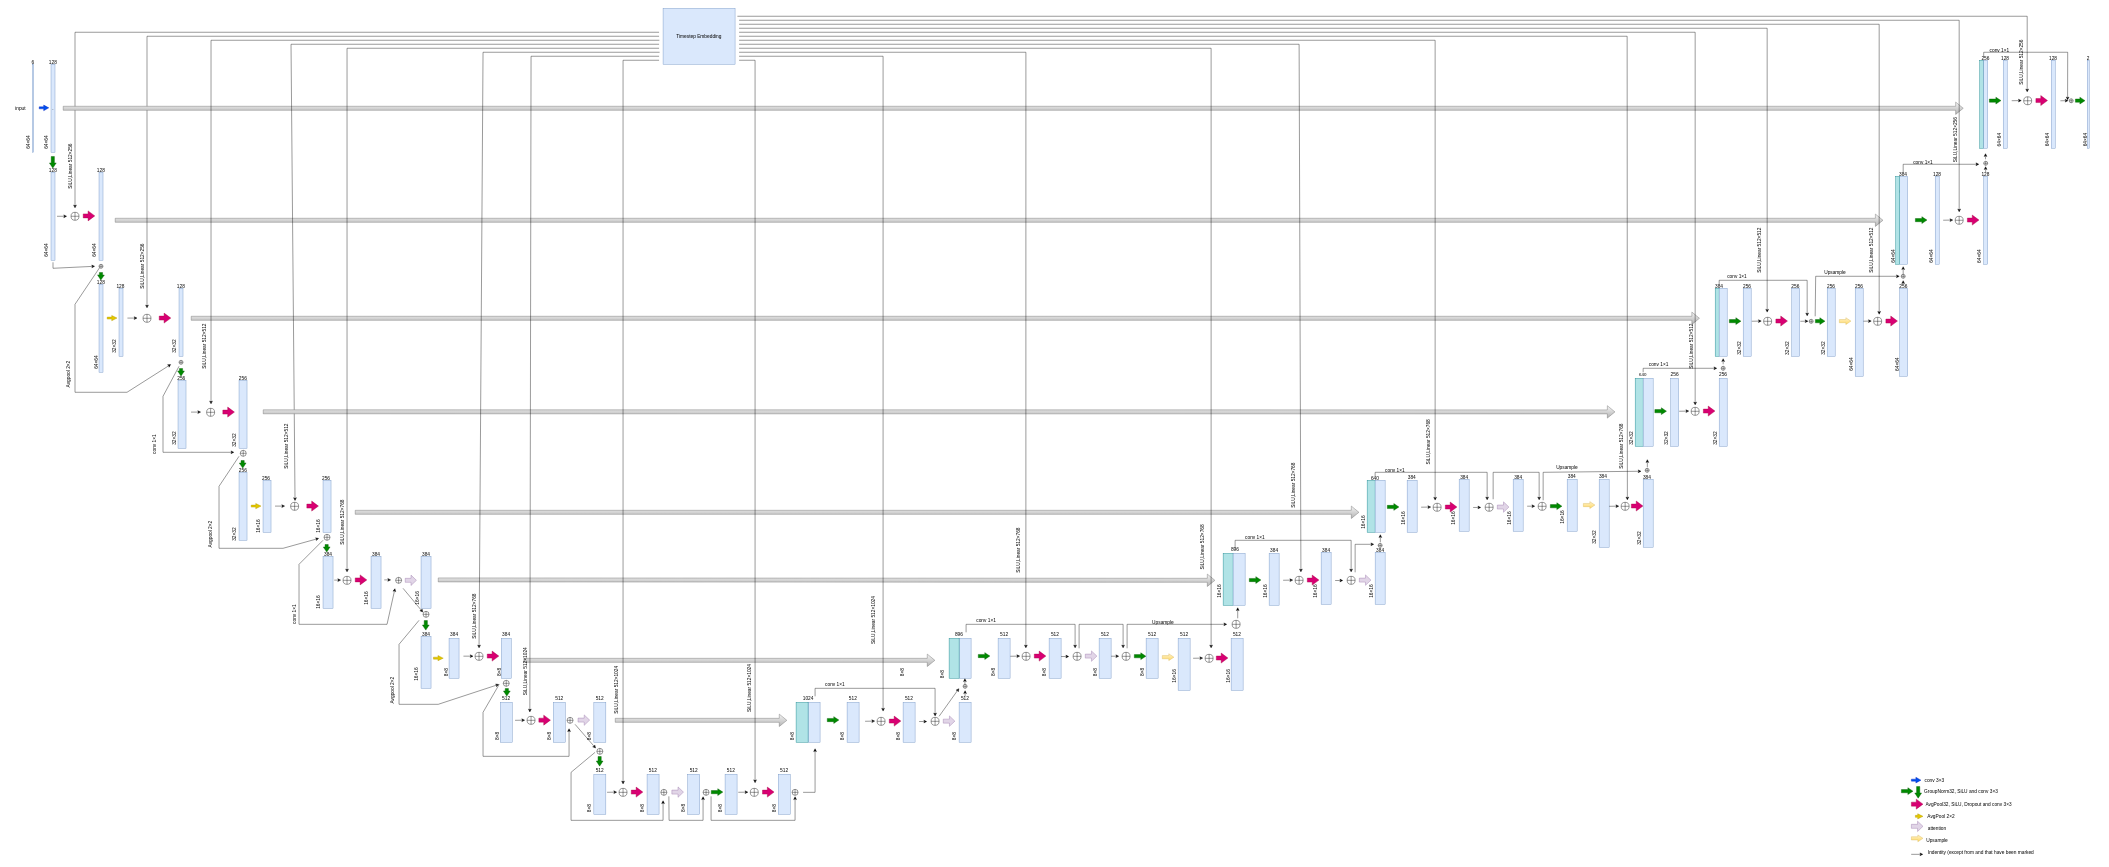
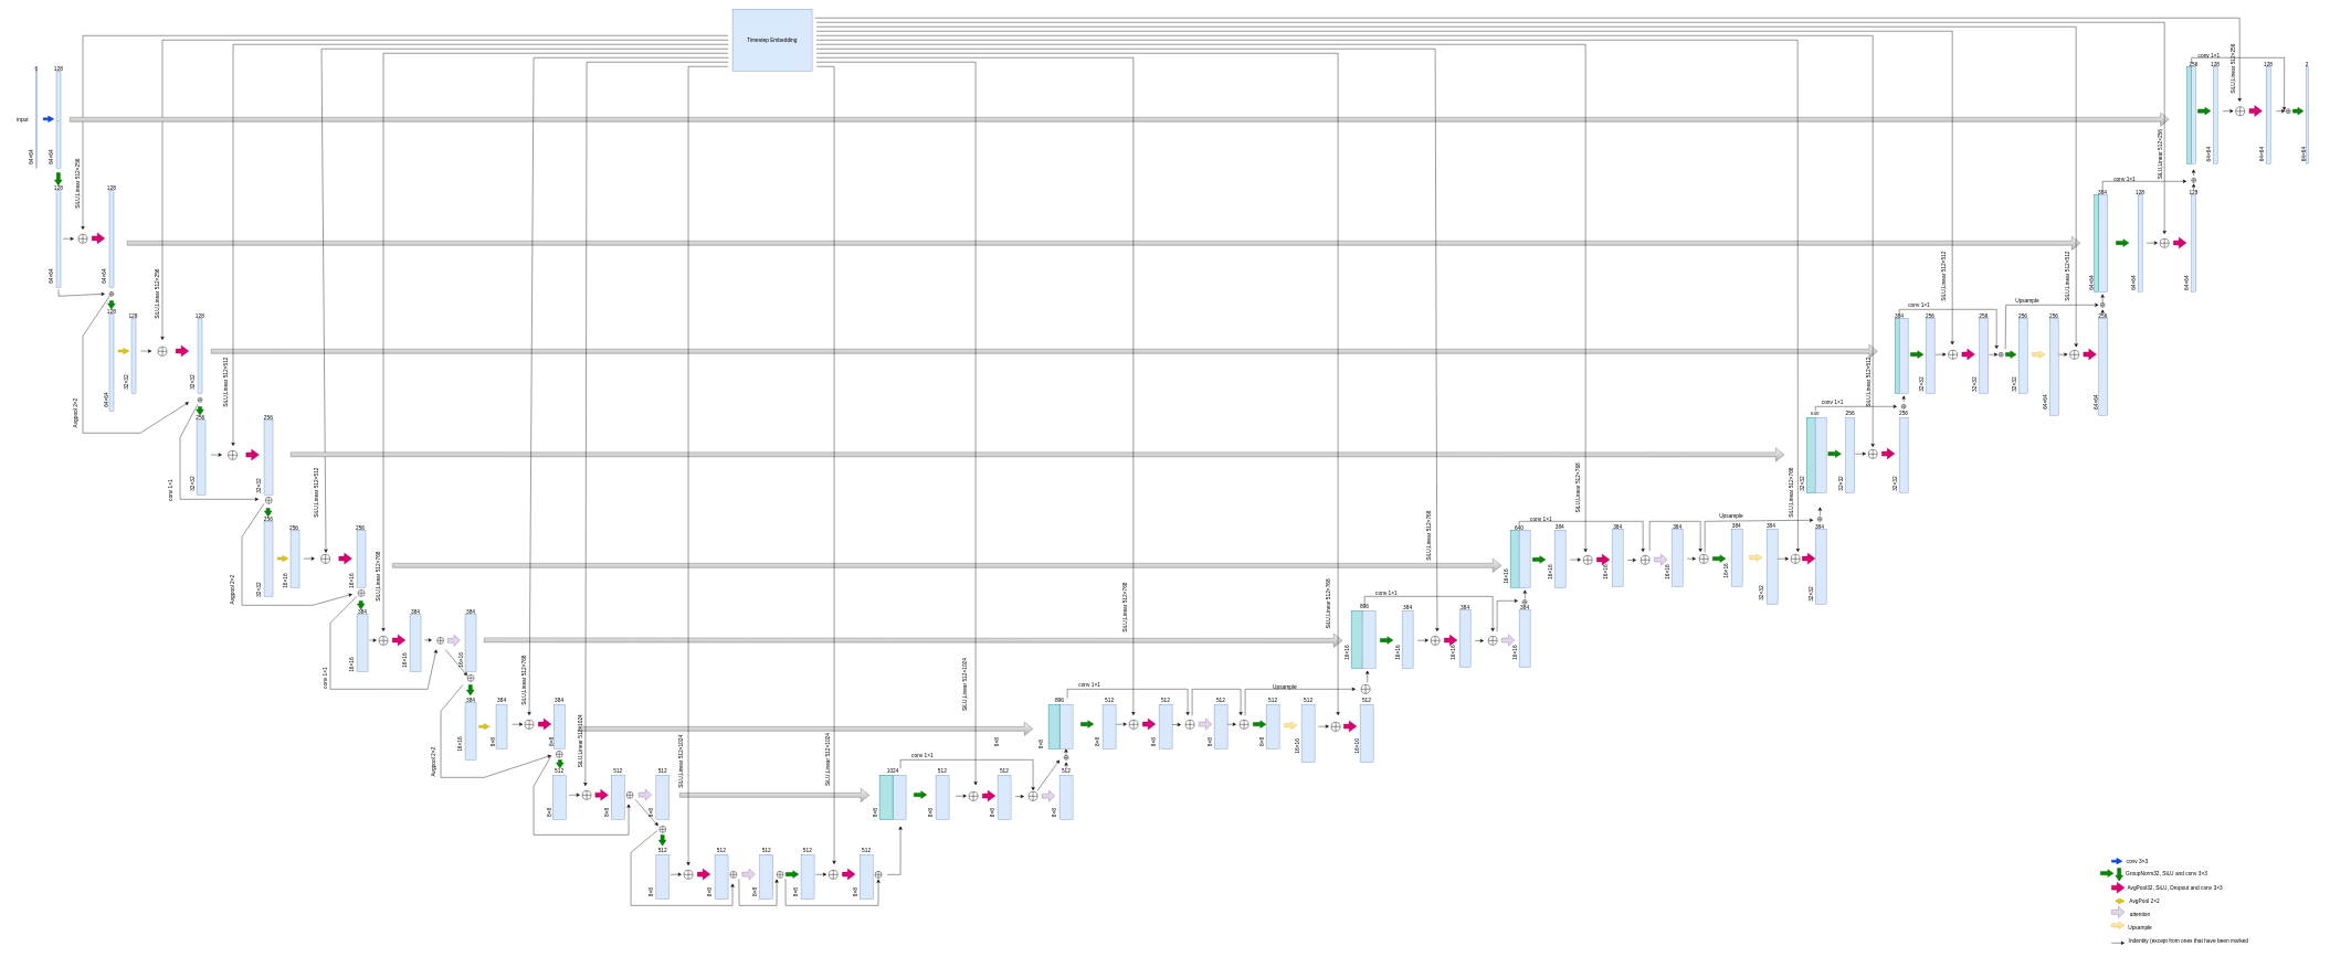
- <mxCell id="460" value="Indentity (except from and that have been marked" style="text;html=1;align=center;verticalAlign=middle;whiteSpace=wrap;rounded=0;" parent="1" vertex="1"><mxGeometry x="4794.5" y="2115" width="312.5" height="30" as="geometry" /></mxCell>
+ <mxCell id="460" value="Indentity (except from ones that have been marked" style="text;html=1;align=center;verticalAlign=middle;whiteSpace=wrap;rounded=0;" parent="1" vertex="1"><mxGeometry x="4794.5" y="2115" width="312.5" height="30" as="geometry" /></mxCell>
